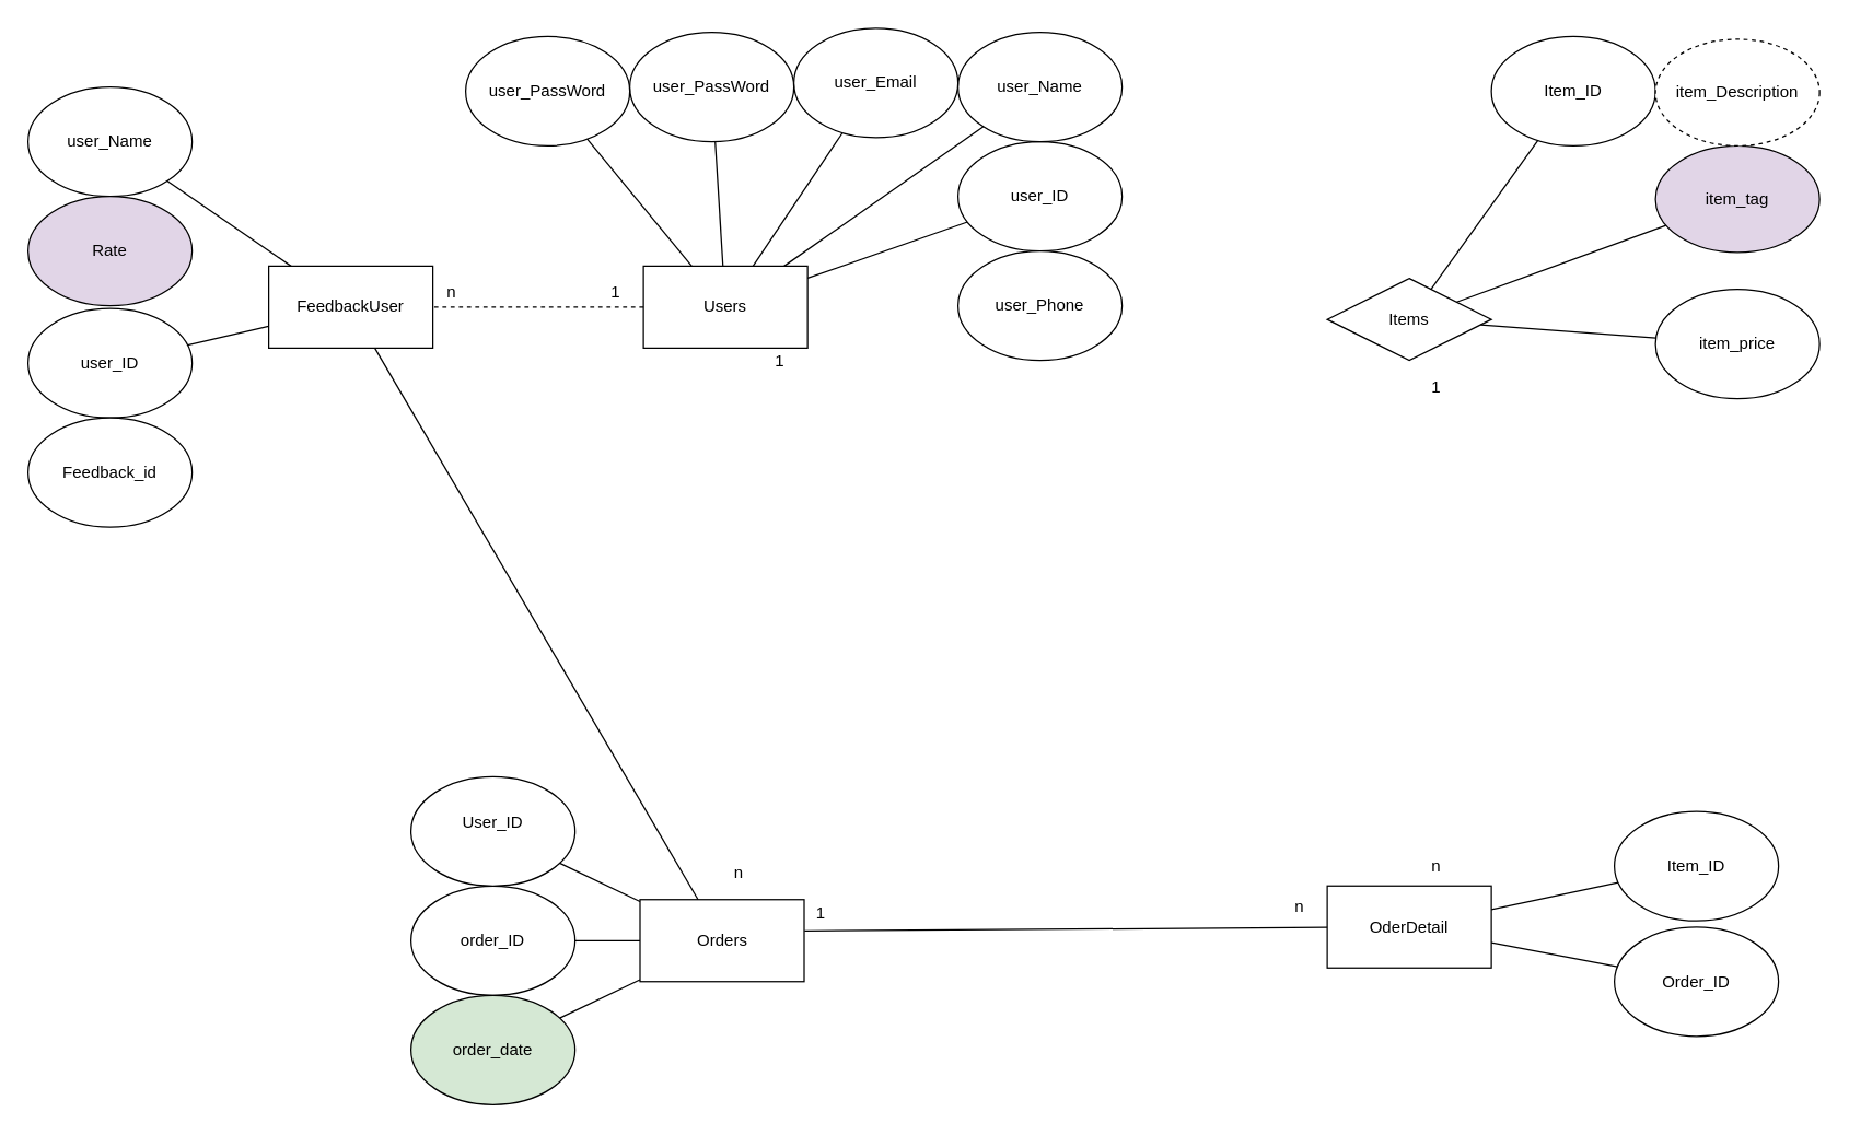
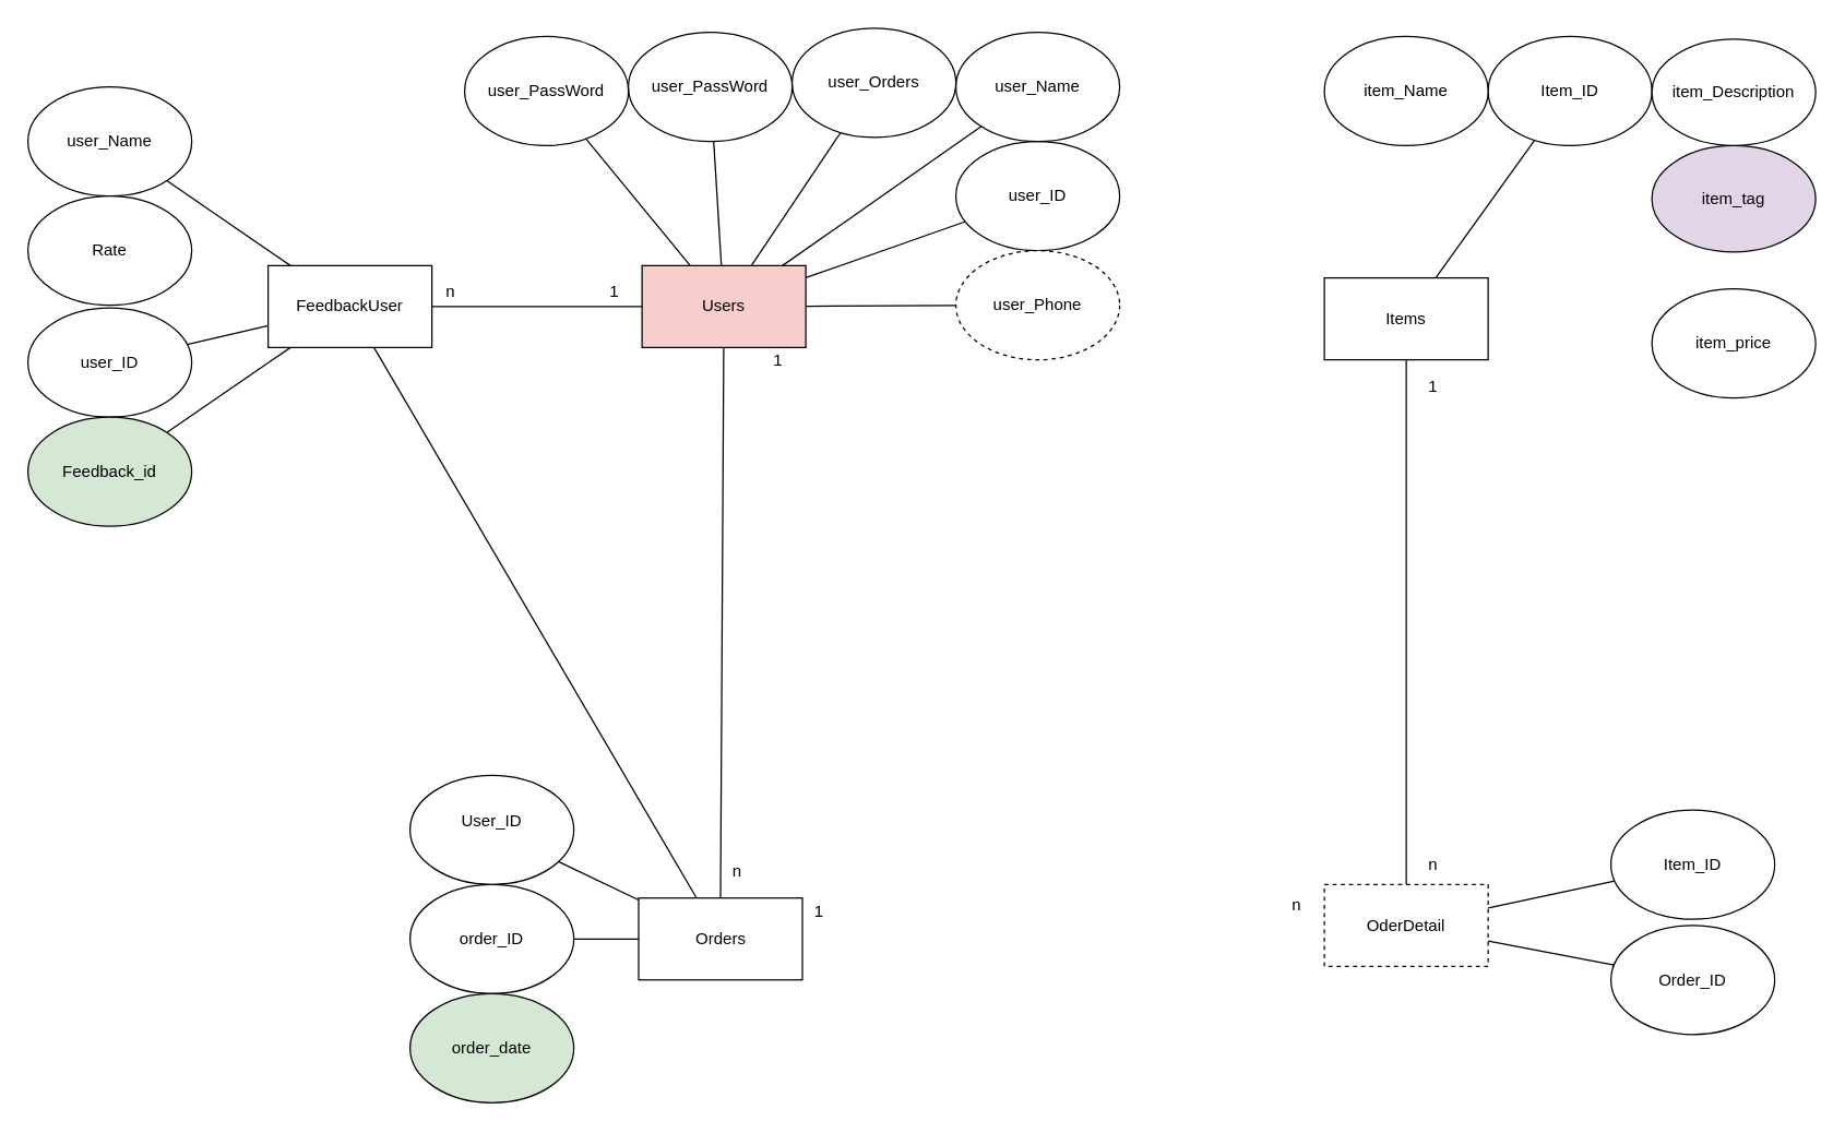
- <mxCell id="8" value="user_Email" style="ellipse;whiteSpace=wrap;html=1;" parent="1" vertex="1"><mxGeometry x="580" y="20" width="120" height="80" as="geometry" /></mxCell>
+ <mxCell id="8" value="user_Orders" style="ellipse;whiteSpace=wrap;html=1;" parent="1" vertex="1"><mxGeometry x="580" y="20" width="120" height="80" as="geometry" /></mxCell>
+ <mxCell id="16" value="item_Name&lt;br&gt;" style="ellipse;whiteSpace=wrap;html=1;" parent="1" vertex="1"><mxGeometry x="970" y="26" width="120" height="80" as="geometry" /></mxCell>
- <mxCell id="21" value="item_Description" style="ellipse;whiteSpace=wrap;html=1;dashed=1;" parent="1" vertex="1"><mxGeometry x="1210" y="28" width="120" height="78" as="geometry" /></mxCell>
+ <mxCell id="21" value="item_Description" style="ellipse;whiteSpace=wrap;html=1;" parent="1" vertex="1"><mxGeometry x="1210" y="28" width="120" height="78" as="geometry" /></mxCell>
- <mxCell id="56" value="Rate" style="ellipse;whiteSpace=wrap;html=1;fillColor=#e1d5e7;" vertex="1" parent="1"><mxGeometry x="20" y="143" width="120" height="80" as="geometry" /></mxCell>
+ <mxCell id="56" value="Rate" style="ellipse;whiteSpace=wrap;html=1;" vertex="1" parent="1"><mxGeometry x="20" y="143" width="120" height="80" as="geometry" /></mxCell>
- <mxCell id="19" value="" style="endArrow=none;html=1;" parent="1" source="13" target="20" edge="1"><mxGeometry width="50" height="50" relative="1" as="geometry"><mxPoint x="1217.5" y="280.5" as="sourcePoint" /><mxPoint x="1020" y="400.5" as="targetPoint" /></mxGeometry></mxCell>
- <mxCell id="12" value="user_Phone" style="ellipse;whiteSpace=wrap;html=1;" parent="1" vertex="1"><mxGeometry x="700" y="183" width="120" height="80" as="geometry" /></mxCell>
+ <mxCell id="12" value="user_Phone" style="ellipse;whiteSpace=wrap;html=1;dashed=1;" parent="1" vertex="1"><mxGeometry x="700" y="183" width="120" height="80" as="geometry" /></mxCell>
+ <mxCell id="11" value="" style="endArrow=none;html=1;" parent="1" source="2" target="12" edge="1"><mxGeometry width="50" height="50" relative="1" as="geometry"><mxPoint x="500" y="264" as="sourcePoint" /><mxPoint x="270" y="384" as="targetPoint" /></mxGeometry></mxCell>
- <mxCell id="52" value="" style="endArrow=none;html=1;dashed=1;" parent="1" source="2" target="43" edge="1"><mxGeometry width="50" height="50" relative="1" as="geometry"><mxPoint x="470" y="224" as="sourcePoint" /><mxPoint x="316" y="224" as="targetPoint" /></mxGeometry></mxCell>
+ <mxCell id="52" value="" style="endArrow=none;html=1;" parent="1" source="2" target="43" edge="1"><mxGeometry width="50" height="50" relative="1" as="geometry"><mxPoint x="470" y="224" as="sourcePoint" /><mxPoint x="316" y="224" as="targetPoint" /></mxGeometry></mxCell>
- <mxCell id="2" value="Users" style="rounded=0;whiteSpace=wrap;html=1;" parent="1" vertex="1"><mxGeometry x="470" y="194" width="120" height="60" as="geometry" /></mxCell>
+ <mxCell id="2" value="Users" style="rounded=0;whiteSpace=wrap;html=1;fillColor=#f8cecc;" parent="1" vertex="1"><mxGeometry x="470" y="194" width="120" height="60" as="geometry" /></mxCell>
- <mxCell id="13" value="Items" style="rhombus;whiteSpace=wrap;html=1;" parent="1" vertex="1"><mxGeometry x="970" y="203" width="120" height="60" as="geometry" /></mxCell>
+ <mxCell id="13" value="Items" style="rounded=0;whiteSpace=wrap;html=1;" parent="1" vertex="1"><mxGeometry x="970" y="203" width="120" height="60" as="geometry" /></mxCell>
- <mxCell id="17" value="" style="endArrow=none;html=1;" parent="1" source="13" target="18" edge="1"><mxGeometry width="50" height="50" relative="1" as="geometry"><mxPoint x="1030" y="443" as="sourcePoint" /><mxPoint x="870" y="318" as="targetPoint" /></mxGeometry></mxCell>
+ <mxCell id="47" value="" style="endArrow=none;html=1;" parent="1" source="43" target="48" edge="1"><mxGeometry width="50" height="50" relative="1" as="geometry"><mxPoint x="227.476" y="213" as="sourcePoint" /><mxPoint x="-67.5" y="523" as="targetPoint" /></mxGeometry></mxCell>
- <mxCell id="48" value="Feedback_id&lt;br&gt;" style="ellipse;whiteSpace=wrap;html=1;" parent="1" vertex="1"><mxGeometry x="20" y="305" width="120" height="80" as="geometry" /></mxCell>
+ <mxCell id="48" value="Feedback_id&lt;br&gt;" style="ellipse;whiteSpace=wrap;html=1;fillColor=#d5e8d4;" parent="1" vertex="1"><mxGeometry x="20" y="305" width="120" height="80" as="geometry" /></mxCell>
+ <mxCell id="34" value="" style="endArrow=none;html=1;entryX=0.5;entryY=0;entryDx=0;entryDy=0;" parent="1" source="2" target="22" edge="1"><mxGeometry width="50" height="50" relative="1" as="geometry"><mxPoint x="850" y="268" as="sourcePoint" /><mxPoint x="900" y="218" as="targetPoint" /></mxGeometry></mxCell>
+ <mxCell id="40" value="" style="endArrow=none;html=1;" parent="1" source="29" target="13" edge="1"><mxGeometry width="50" height="50" relative="1" as="geometry"><mxPoint x="626.39" y="667.5" as="sourcePoint" /><mxPoint x="1011.11" y="268" as="targetPoint" /></mxGeometry></mxCell>
- <mxCell id="29" value="OderDetail" style="rounded=0;whiteSpace=wrap;html=1;" parent="1" vertex="1"><mxGeometry x="970" y="647.5" width="120" height="60" as="geometry" /></mxCell>
+ <mxCell id="29" value="OderDetail" style="rounded=0;whiteSpace=wrap;html=1;dashed=1;" parent="1" vertex="1"><mxGeometry x="970" y="647.5" width="120" height="60" as="geometry" /></mxCell>
- <mxCell id="37" value="" style="endArrow=none;html=1;exitX=1.002;exitY=0.381;exitDx=0;exitDy=0;exitPerimeter=0;" parent="1" source="22" target="29" edge="1"><mxGeometry width="50" height="50" relative="1" as="geometry"><mxPoint x="558" y="673" as="sourcePoint" /><mxPoint x="557.5" y="772" as="targetPoint" /></mxGeometry></mxCell>
- <mxCell id="25" value="" style="endArrow=none;html=1;" parent="1" source="22" target="26" edge="1"><mxGeometry width="50" height="50" relative="1" as="geometry"><mxPoint x="258.214" y="641" as="sourcePoint" /><mxPoint x="277.5" y="551" as="targetPoint" /></mxGeometry></mxCell>
